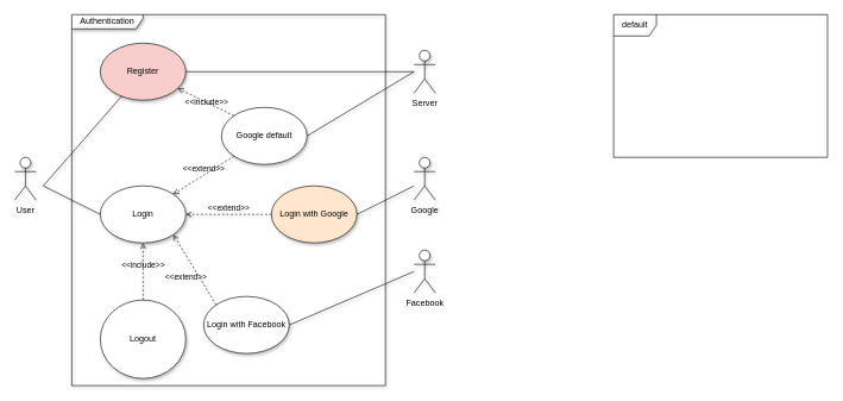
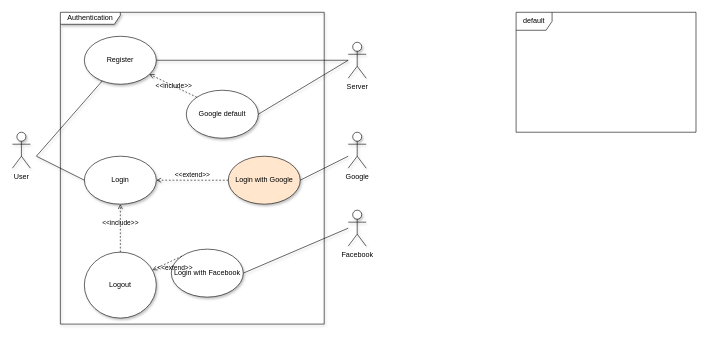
- <mxCell id="7" value="Register" style="ellipse;whiteSpace=wrap;html=1;shadow=1;fillColor=#f8cecc;" vertex="1" parent="1"><mxGeometry x="140" y="60" width="120" height="80" as="geometry" /></mxCell>
+ <mxCell id="7" value="Register" style="ellipse;whiteSpace=wrap;html=1;shadow=1;" vertex="1" parent="1"><mxGeometry x="140" y="60" width="120" height="80" as="geometry" /></mxCell>
- <mxCell id="21" value="&amp;lt;&amp;lt;extend&amp;gt;&amp;gt;" style="html=1;verticalAlign=bottom;labelBackgroundColor=none;endArrow=open;endFill=0;dashed=1;rounded=0;entryX=1;entryY=0;entryDx=0;entryDy=0;exitX=0;exitY=1;exitDx=0;exitDy=0;shadow=1;" edge="1" parent="1" source="5" target="4"><mxGeometry width="160" relative="1" as="geometry"><mxPoint x="520" y="270" as="sourcePoint" /><mxPoint x="680" y="270" as="targetPoint" /></mxGeometry></mxCell>
- <mxCell id="20" value="&amp;lt;&amp;lt;extend&amp;gt;&amp;gt;" style="html=1;verticalAlign=bottom;labelBackgroundColor=none;endArrow=open;endFill=0;dashed=1;rounded=0;entryX=1;entryY=1;entryDx=0;entryDy=0;exitX=0;exitY=0;exitDx=0;exitDy=0;shadow=1;" edge="1" parent="1" source="12" target="4"><mxGeometry x="-0.166" y="21" width="160" relative="1" as="geometry"><mxPoint x="520" y="270" as="sourcePoint" /><mxPoint x="680" y="270" as="targetPoint" /><mxPoint as="offset" /></mxGeometry></mxCell>
+ <mxCell id="20" value="&amp;lt;&amp;lt;extend&amp;gt;&amp;gt;" style="html=1;verticalAlign=bottom;labelBackgroundColor=none;endArrow=open;endFill=0;dashed=1;rounded=0;exitX=0;exitY=0;exitDx=0;exitDy=0;shadow=1;" edge="1" parent="1" source="12" target="22"><mxGeometry x="-0.166" y="21" width="160" relative="1" as="geometry"><mxPoint x="520" y="270" as="sourcePoint" /><mxPoint x="680" y="270" as="targetPoint" /><mxPoint as="offset" /></mxGeometry></mxCell>
